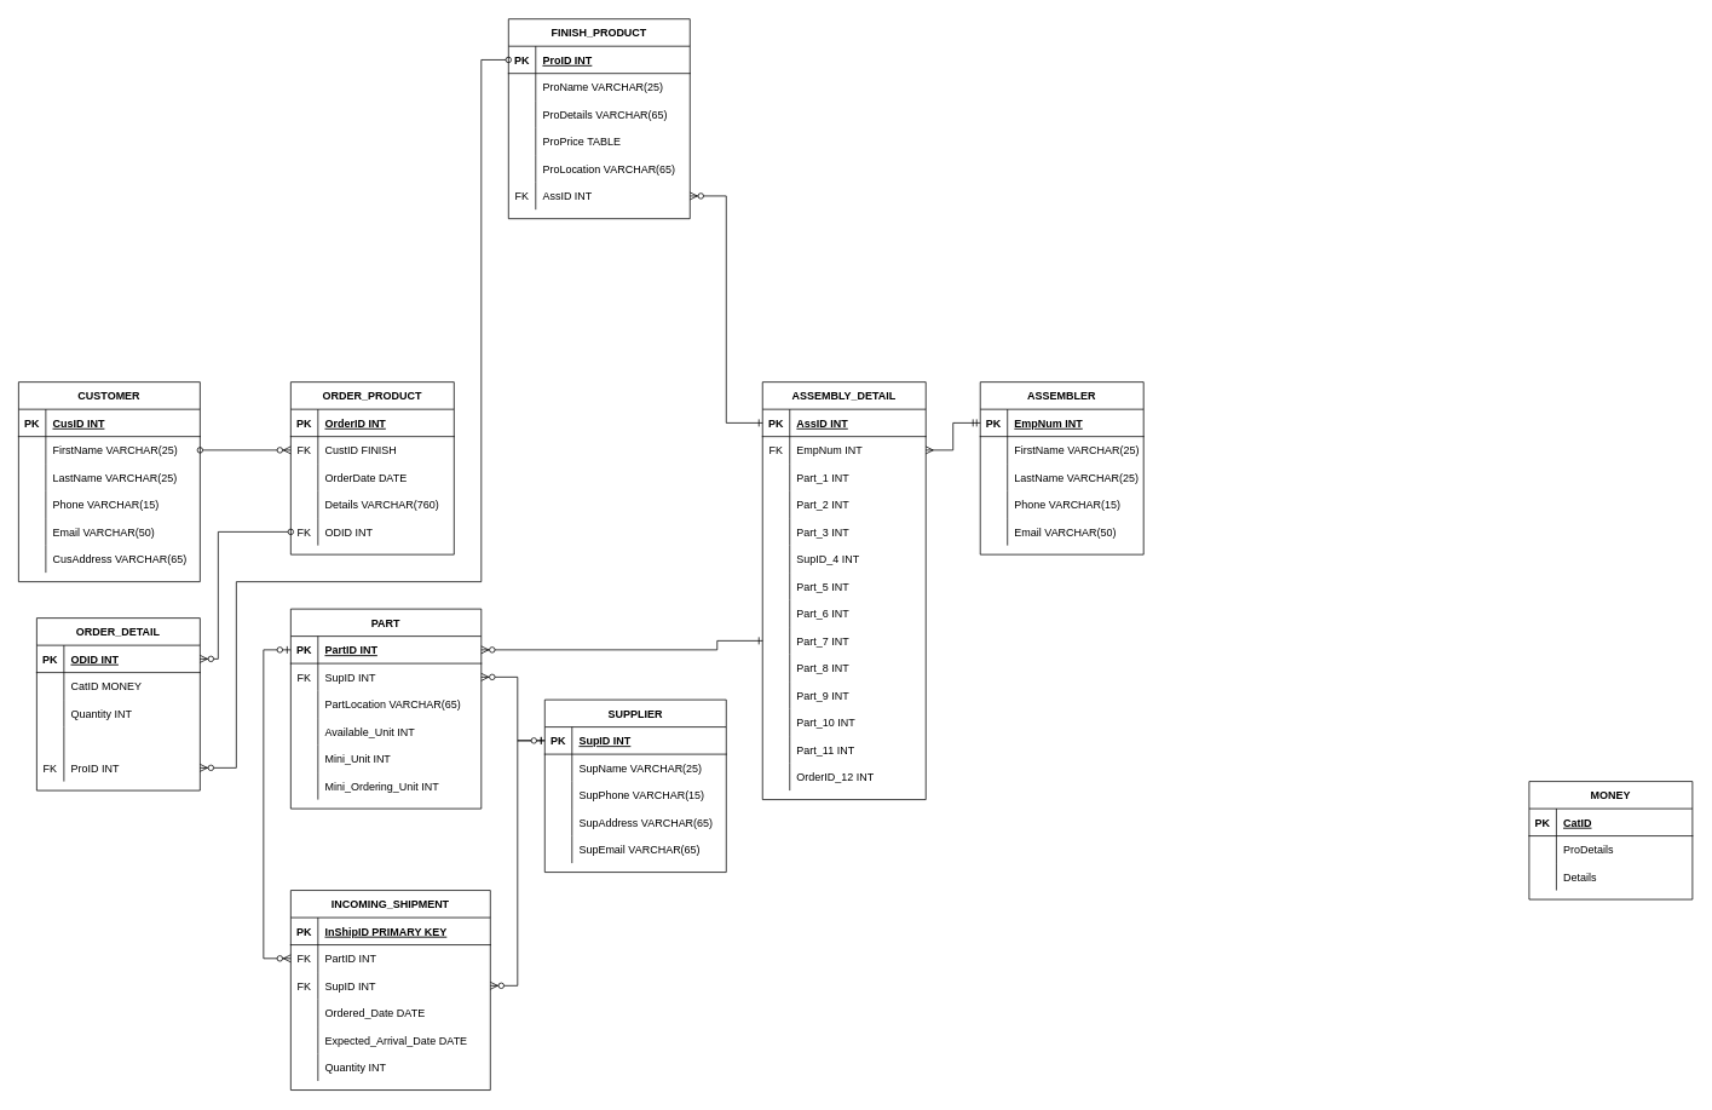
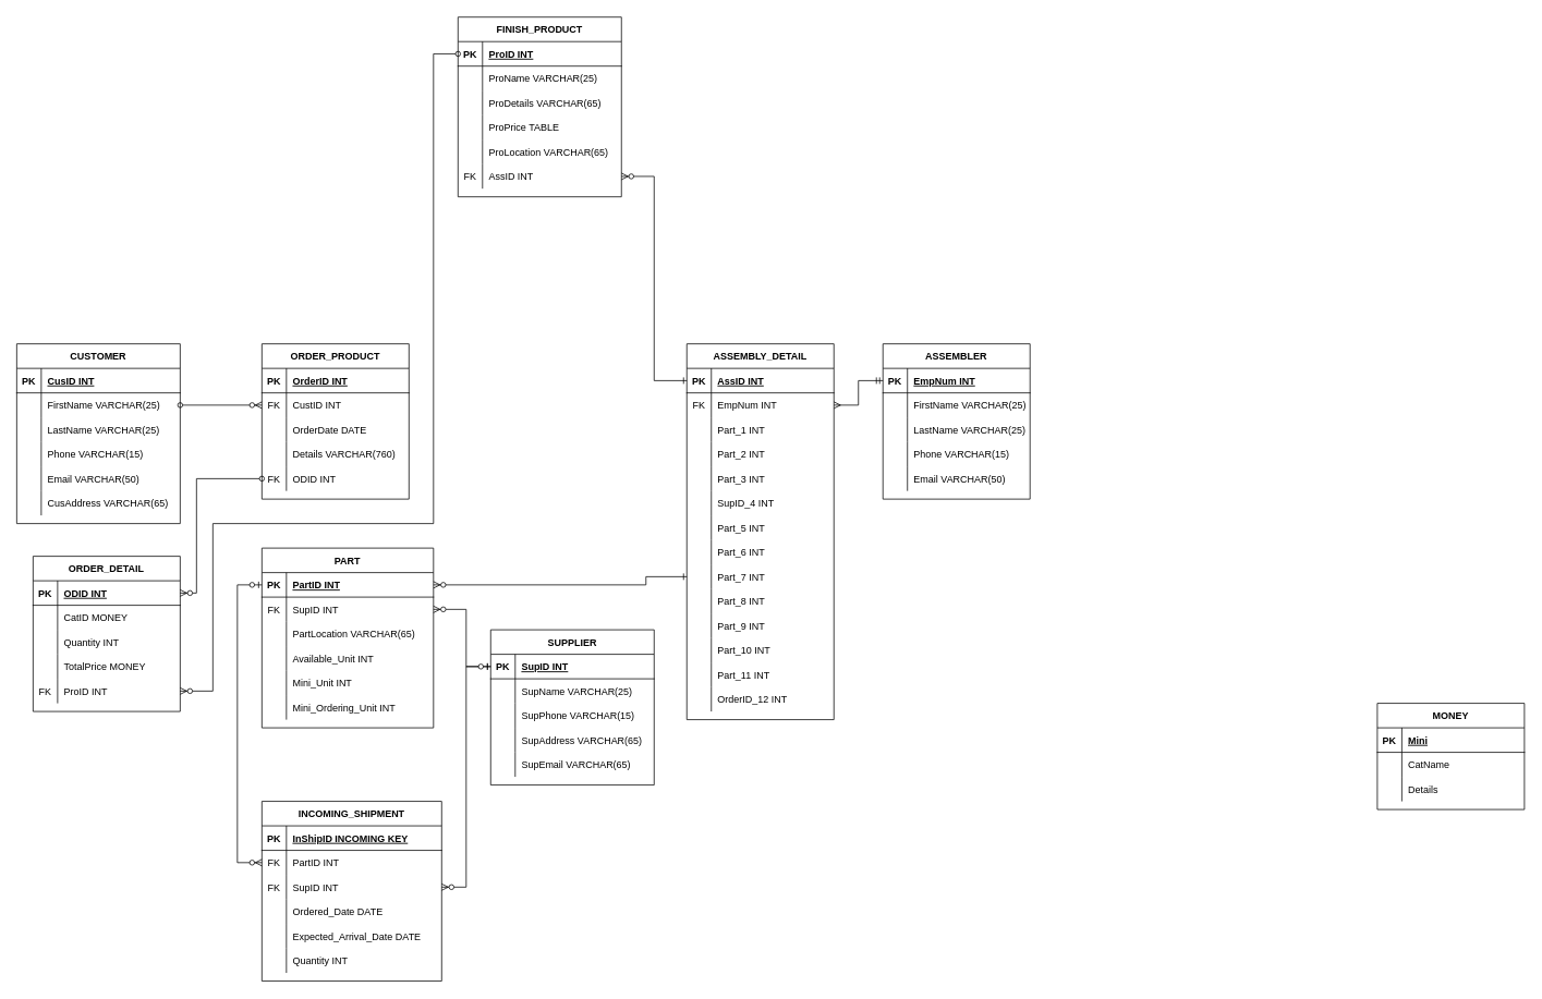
- <mxCell id="72" value="CustID FINISH" style="shape=partialRectangle;connectable=0;fillColor=none;top=0;left=0;bottom=0;right=0;align=left;spacingLeft=6;overflow=hidden;" parent="70" vertex="1"><mxGeometry x="30" width="150" height="30" as="geometry" /></mxCell>
+ <mxCell id="72" value="CustID INT" style="shape=partialRectangle;connectable=0;fillColor=none;top=0;left=0;bottom=0;right=0;align=left;spacingLeft=6;overflow=hidden;" parent="70" vertex="1"><mxGeometry x="30" width="150" height="30" as="geometry" /></mxCell>
+ <mxCell id="95" value="TotalPrice MONEY" style="shape=partialRectangle;connectable=0;fillColor=none;top=0;left=0;bottom=0;right=0;align=left;spacingLeft=6;overflow=hidden;" parent="93" vertex="1"><mxGeometry x="30" width="150" height="30" as="geometry" /></mxCell>
- <mxCell id="59" value="CatID" style="shape=partialRectangle;connectable=0;fillColor=none;top=0;left=0;bottom=0;right=0;align=left;spacingLeft=6;fontStyle=5;overflow=hidden;" parent="57" vertex="1"><mxGeometry x="30" width="150" height="30" as="geometry" /></mxCell>
+ <mxCell id="59" value="Mini" style="shape=partialRectangle;connectable=0;fillColor=none;top=0;left=0;bottom=0;right=0;align=left;spacingLeft=6;fontStyle=5;overflow=hidden;" parent="57" vertex="1"><mxGeometry x="30" width="150" height="30" as="geometry" /></mxCell>
- <mxCell id="62" value="ProDetails" style="shape=partialRectangle;connectable=0;fillColor=none;top=0;left=0;bottom=0;right=0;align=left;spacingLeft=6;overflow=hidden;" parent="60" vertex="1"><mxGeometry x="30" width="150" height="30" as="geometry" /></mxCell>
+ <mxCell id="62" value="CatName" style="shape=partialRectangle;connectable=0;fillColor=none;top=0;left=0;bottom=0;right=0;align=left;spacingLeft=6;overflow=hidden;" parent="60" vertex="1"><mxGeometry x="30" width="150" height="30" as="geometry" /></mxCell>
- <mxCell id="5" value="InShipID PRIMARY KEY" style="shape=partialRectangle;connectable=0;fillColor=none;top=0;left=0;bottom=0;right=0;align=left;spacingLeft=6;fontStyle=5;overflow=hidden;" parent="3" vertex="1"><mxGeometry x="30" width="190" height="30" as="geometry" /></mxCell>
+ <mxCell id="5" value="InShipID INCOMING KEY" style="shape=partialRectangle;connectable=0;fillColor=none;top=0;left=0;bottom=0;right=0;align=left;spacingLeft=6;fontStyle=5;overflow=hidden;" parent="3" vertex="1"><mxGeometry x="30" width="190" height="30" as="geometry" /></mxCell>
